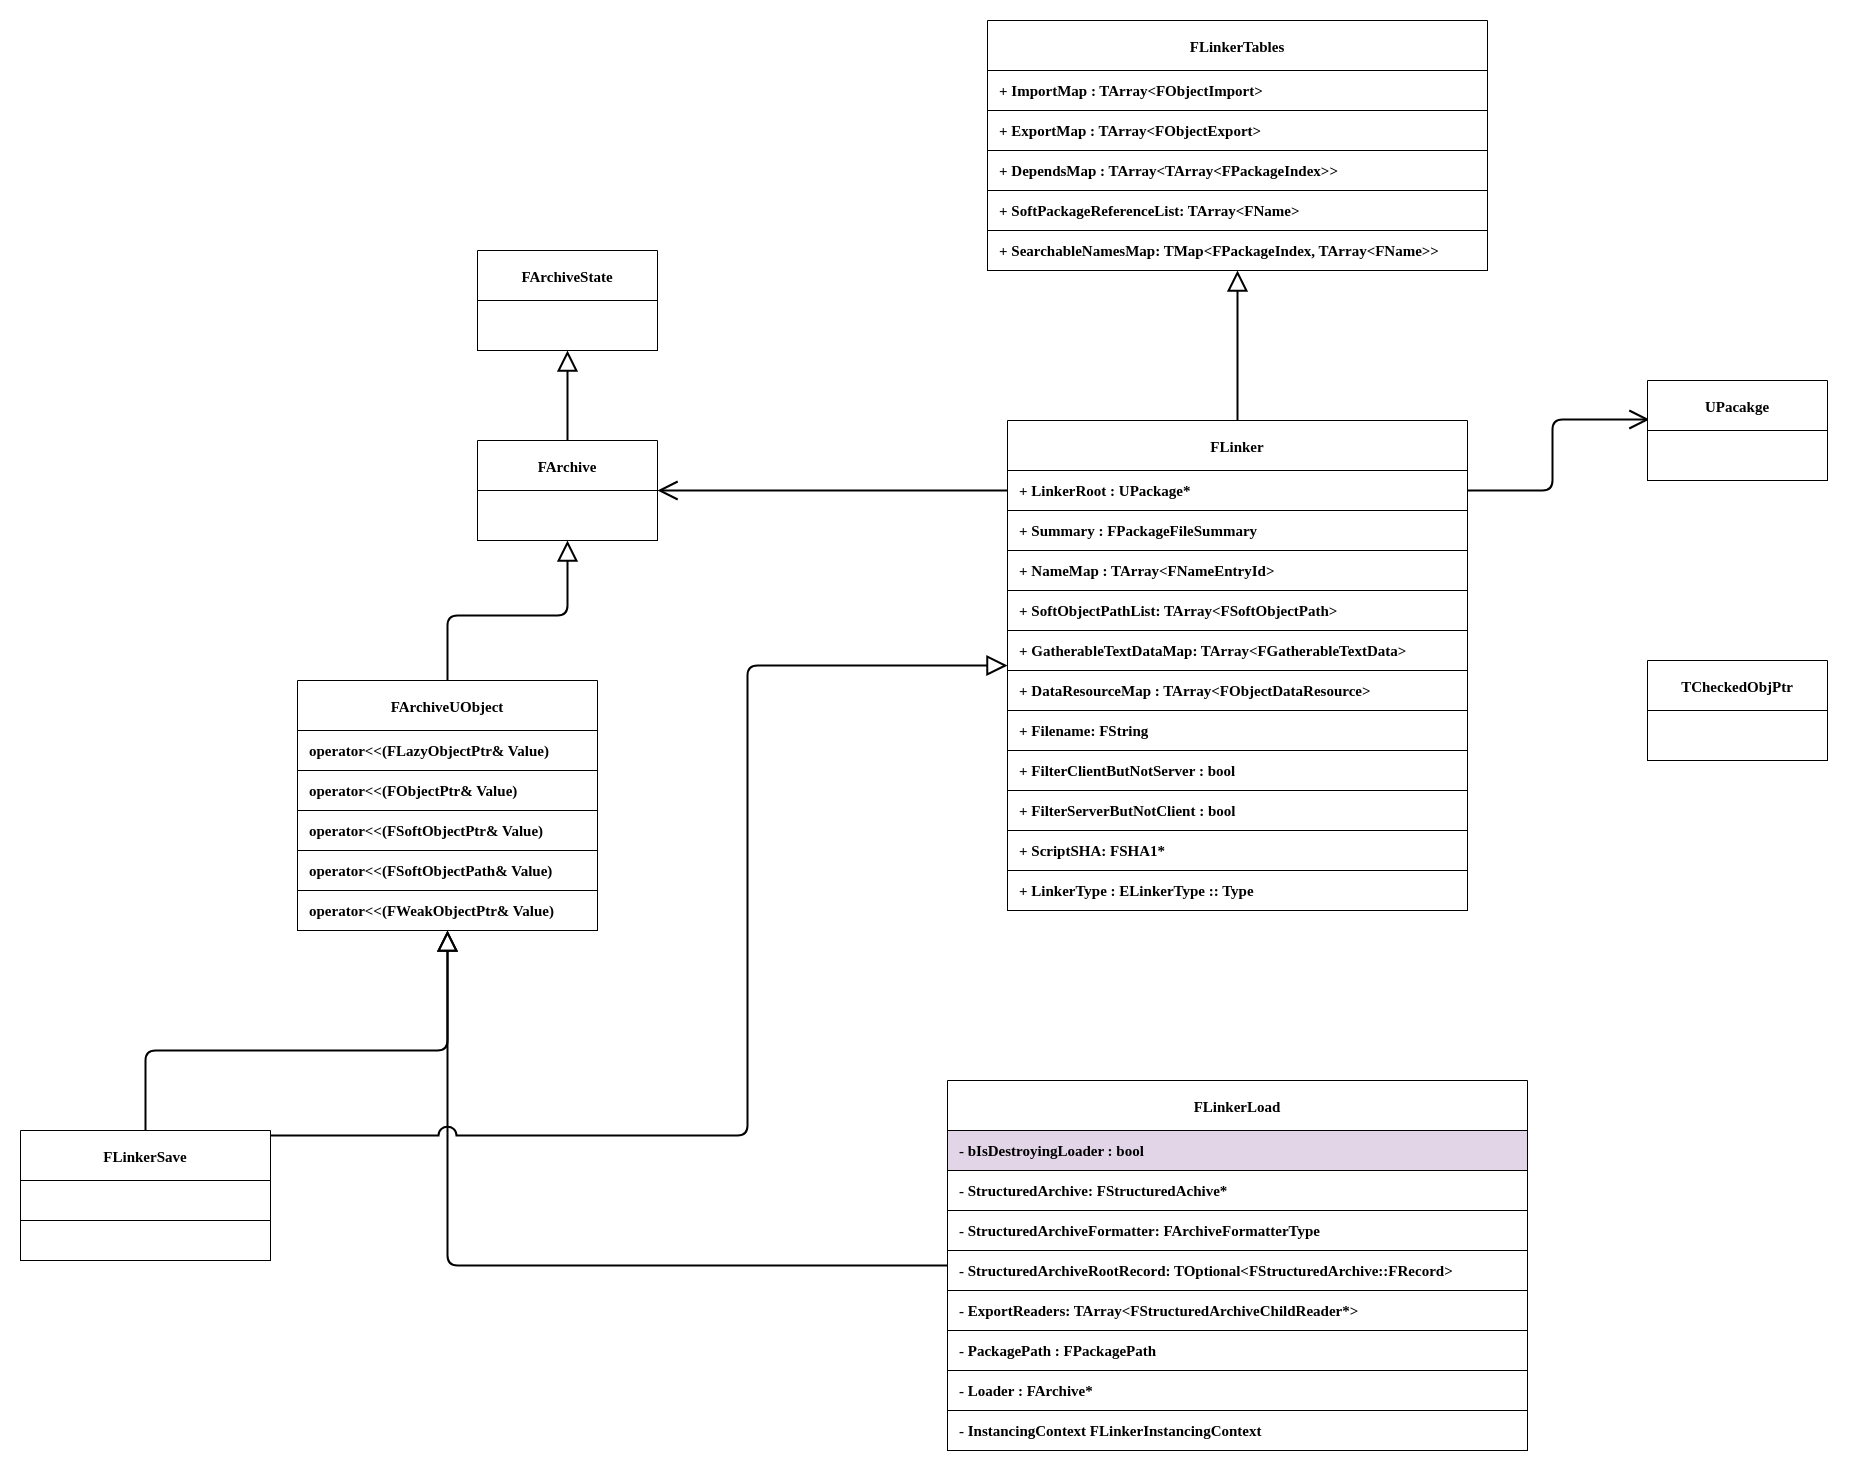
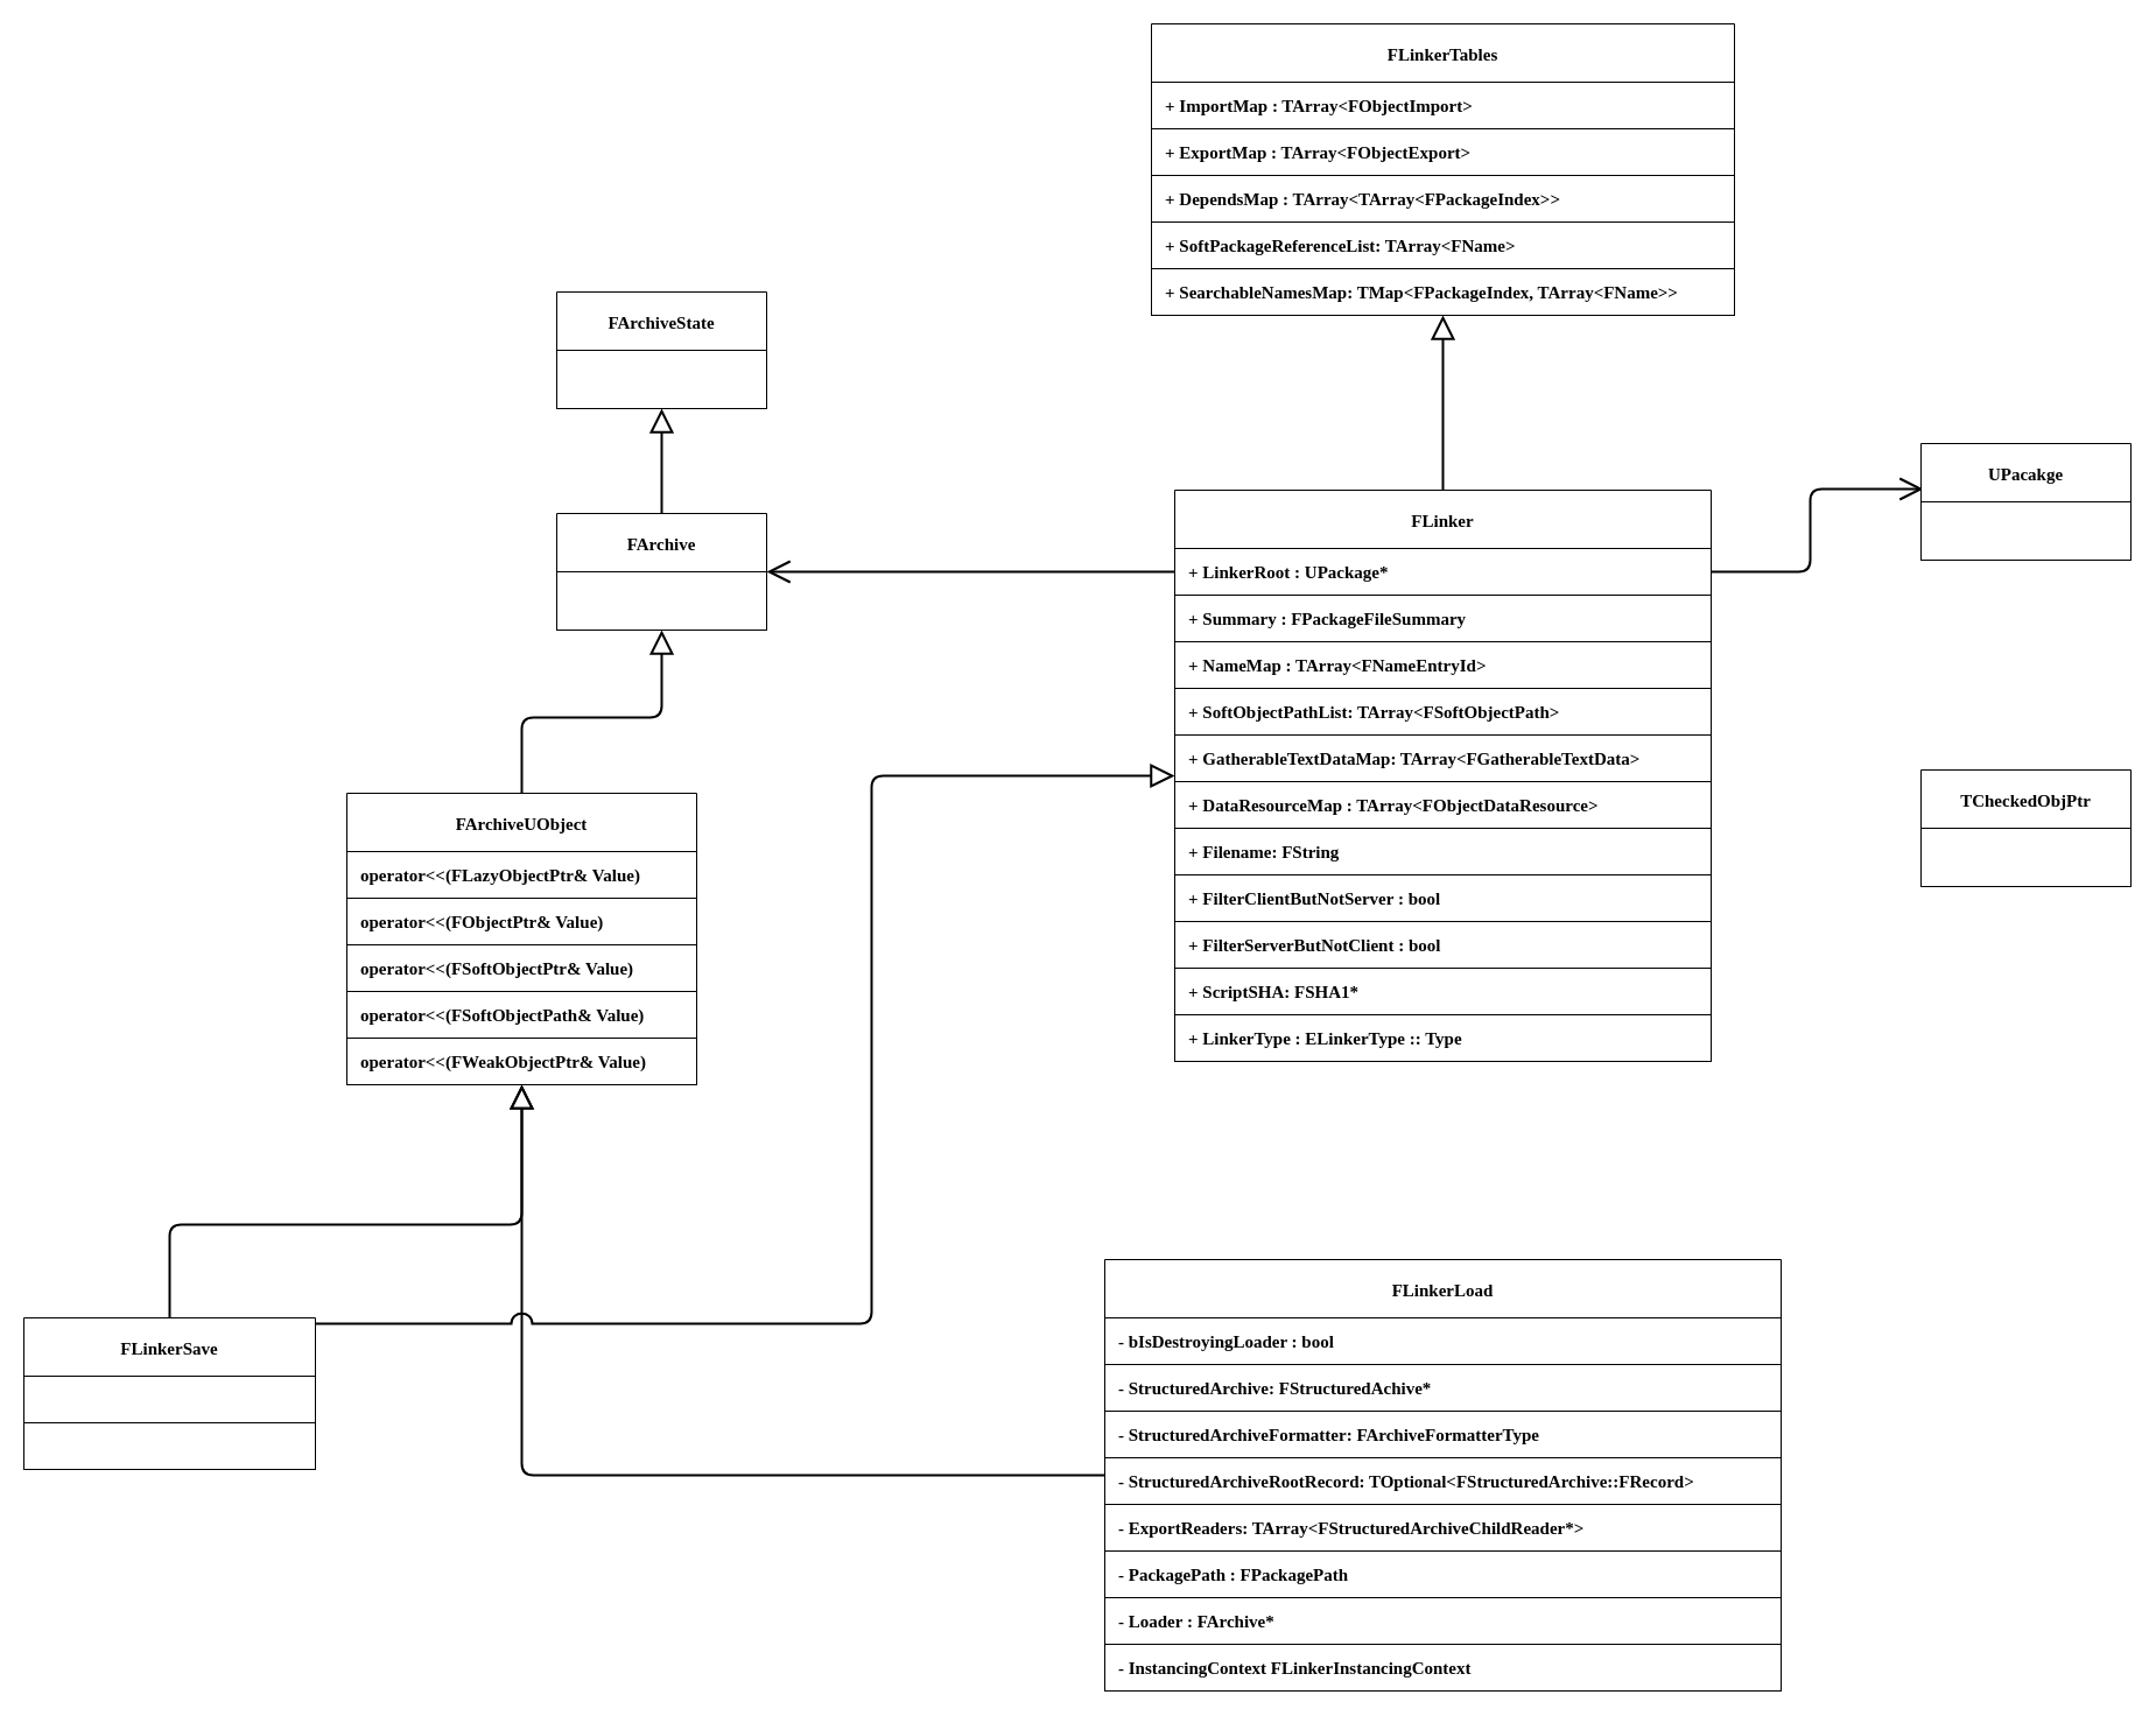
- <mxCell id="34" value="- bIsDestroyingLoader : bool" style="rounded=0;whiteSpace=wrap;html=1;fontFamily=Comic Sans MS;fontStyle=1;fontSize=15;align=left;spacingLeft=10;fillColor=#e1d5e7;" parent="33" vertex="1"><mxGeometry y="50" width="580" height="40" as="geometry" /></mxCell>
+ <mxCell id="34" value="- bIsDestroyingLoader : bool" style="rounded=0;whiteSpace=wrap;html=1;fontFamily=Comic Sans MS;fontStyle=1;fontSize=15;align=left;spacingLeft=10;" parent="33" vertex="1"><mxGeometry y="50" width="580" height="40" as="geometry" /></mxCell>
